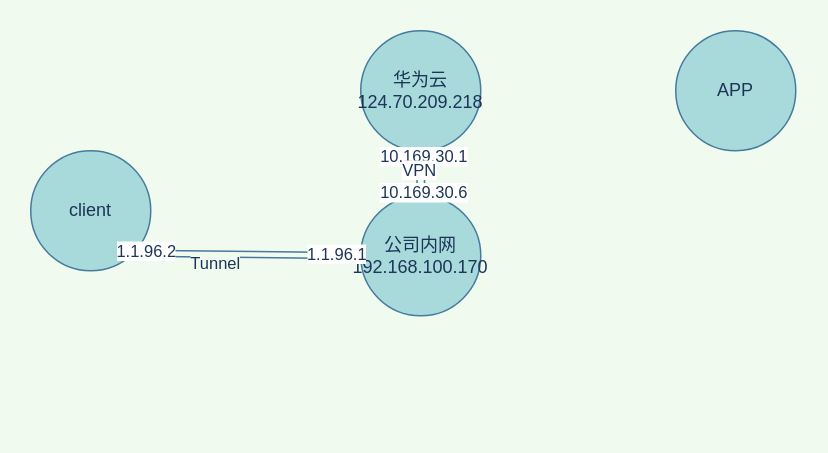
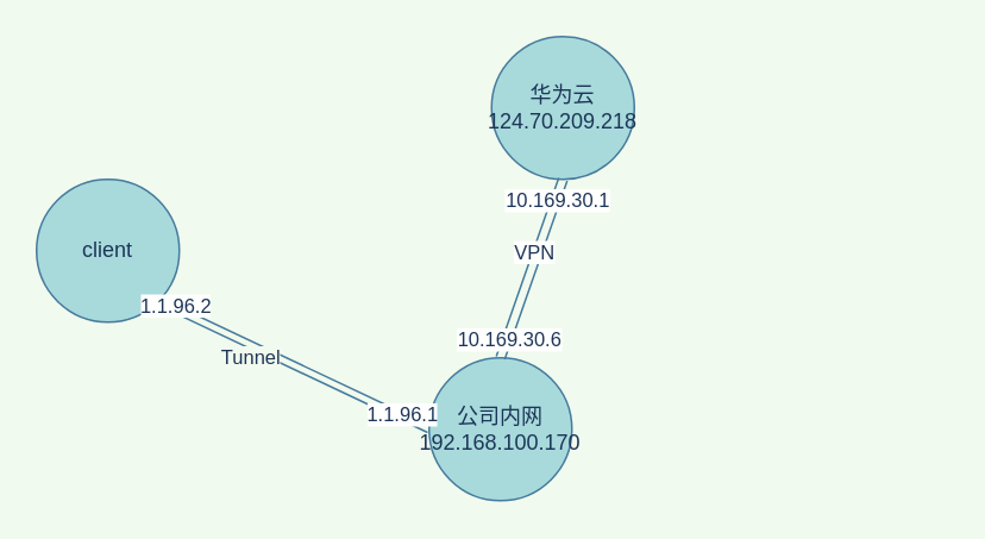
- <mxCell id="3" value="&lt;font style=&quot;vertical-align: inherit&quot;&gt;&lt;font style=&quot;vertical-align: inherit&quot;&gt;&lt;font style=&quot;vertical-align: inherit&quot;&gt;&lt;font style=&quot;vertical-align: inherit&quot;&gt;&lt;font style=&quot;vertical-align: inherit&quot;&gt;&lt;font style=&quot;vertical-align: inherit&quot;&gt;华为云&lt;br&gt;124.70.209.218&lt;/font&gt;&lt;/font&gt;&lt;/font&gt;&lt;/font&gt;&lt;/font&gt;&lt;/font&gt;" style="ellipse;whiteSpace=wrap;html=1;aspect=fixed;fillColor=#A8DADC;strokeColor=#457B9D;fontColor=#1D3557;rounded=0;" vertex="1" parent="1"><mxGeometry x="240" y="20" width="80" height="80" as="geometry" /></mxCell>
+ <mxCell id="3" value="&lt;font style=&quot;vertical-align: inherit&quot;&gt;&lt;font style=&quot;vertical-align: inherit&quot;&gt;&lt;font style=&quot;vertical-align: inherit&quot;&gt;&lt;font style=&quot;vertical-align: inherit&quot;&gt;&lt;font style=&quot;vertical-align: inherit&quot;&gt;&lt;font style=&quot;vertical-align: inherit&quot;&gt;华为云&lt;br&gt;124.70.209.218&lt;/font&gt;&lt;/font&gt;&lt;/font&gt;&lt;/font&gt;&lt;/font&gt;&lt;/font&gt;" style="ellipse;whiteSpace=wrap;html=1;aspect=fixed;fillColor=#A8DADC;strokeColor=#457B9D;fontColor=#1D3557;rounded=0;" vertex="1" parent="1"><mxGeometry x="275" y="20" width="80" height="80" as="geometry" /></mxCell>
- <mxCell id="13" value="&lt;font style=&quot;vertical-align: inherit&quot;&gt;&lt;font style=&quot;vertical-align: inherit&quot;&gt;&lt;font style=&quot;vertical-align: inherit&quot;&gt;&lt;font style=&quot;vertical-align: inherit&quot;&gt;&lt;font style=&quot;vertical-align: inherit&quot;&gt;&lt;font style=&quot;vertical-align: inherit&quot;&gt;APP&lt;br&gt;&lt;/font&gt;&lt;/font&gt;&lt;/font&gt;&lt;/font&gt;&lt;/font&gt;&lt;/font&gt;" style="ellipse;whiteSpace=wrap;html=1;aspect=fixed;fontColor=#1D3557;strokeColor=#457B9D;fillColor=#A8DADC;" vertex="1" parent="1"><mxGeometry x="450" y="20" width="80" height="80" as="geometry" /></mxCell>
- <mxCell id="4" value="&lt;font style=&quot;vertical-align: inherit&quot;&gt;&lt;font style=&quot;vertical-align: inherit&quot;&gt;公司内网&lt;br&gt;192.168.100.170&lt;br&gt;&lt;/font&gt;&lt;/font&gt;" style="ellipse;whiteSpace=wrap;html=1;aspect=fixed;fillColor=#A8DADC;strokeColor=#457B9D;fontColor=#1D3557;rounded=0;" vertex="1" parent="1"><mxGeometry x="240" y="130" width="80" height="80" as="geometry" /></mxCell>
+ <mxCell id="4" value="&lt;font style=&quot;vertical-align: inherit&quot;&gt;&lt;font style=&quot;vertical-align: inherit&quot;&gt;公司内网&lt;br&gt;192.168.100.170&lt;br&gt;&lt;/font&gt;&lt;/font&gt;" style="ellipse;whiteSpace=wrap;html=1;aspect=fixed;fillColor=#A8DADC;strokeColor=#457B9D;fontColor=#1D3557;rounded=0;" vertex="1" parent="1"><mxGeometry x="240" y="200" width="80" height="80" as="geometry" /></mxCell>
